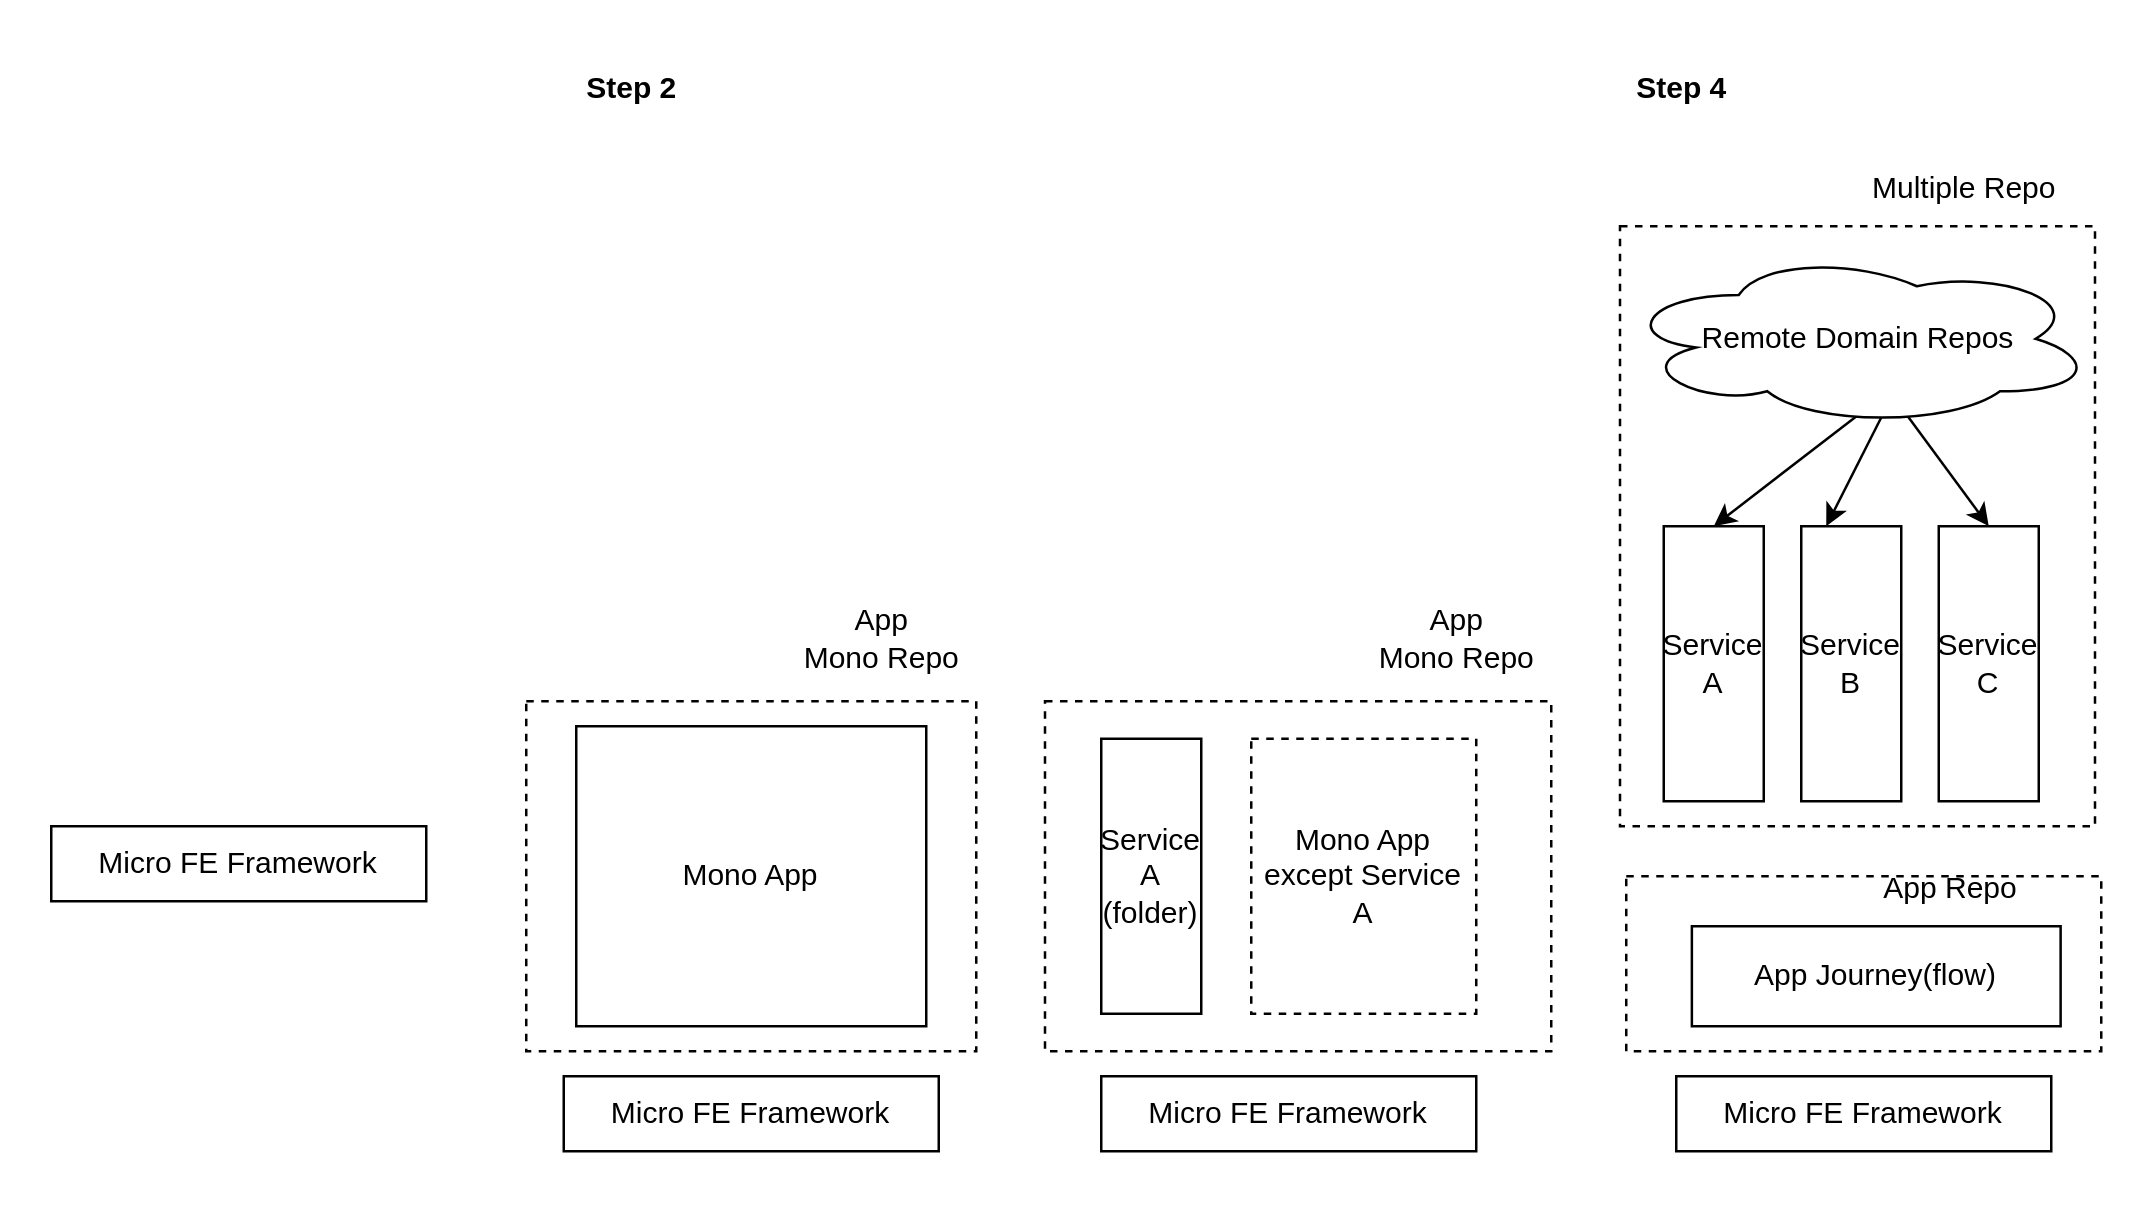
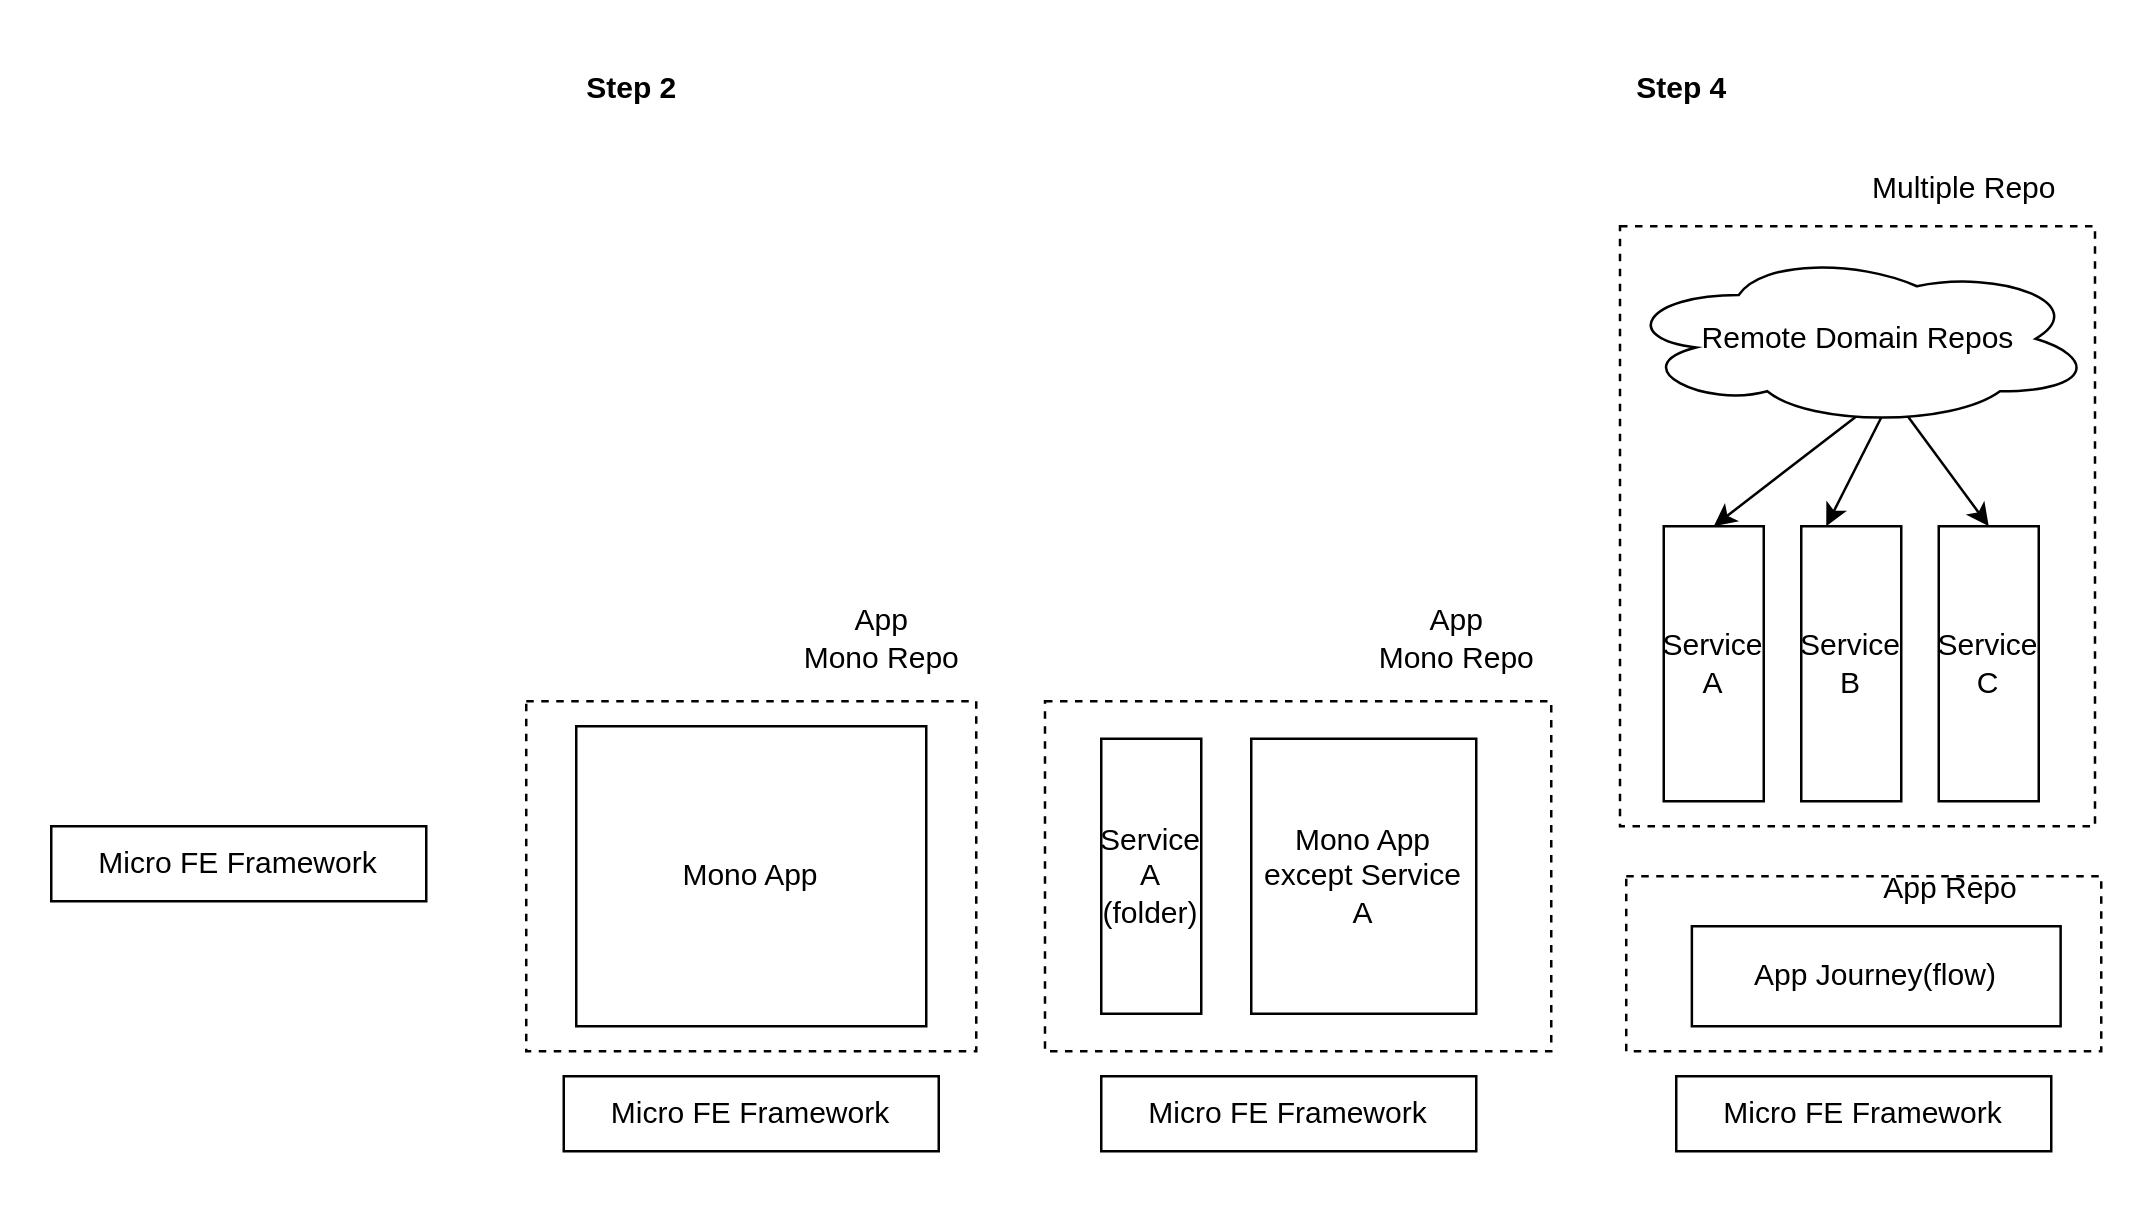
- <mxCell id="9" value="Mono App except Service A" style="rounded=0;whiteSpace=wrap;html=1;dashed=1;" parent="1" vertex="1"><mxGeometry x="500" y="295" width="90" height="110" as="geometry" /></mxCell>
+ <mxCell id="9" value="Mono App except Service A" style="rounded=0;whiteSpace=wrap;html=1;" parent="1" vertex="1"><mxGeometry x="500" y="295" width="90" height="110" as="geometry" /></mxCell>
